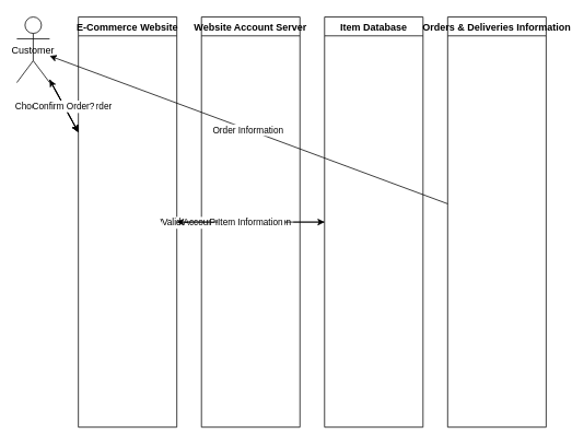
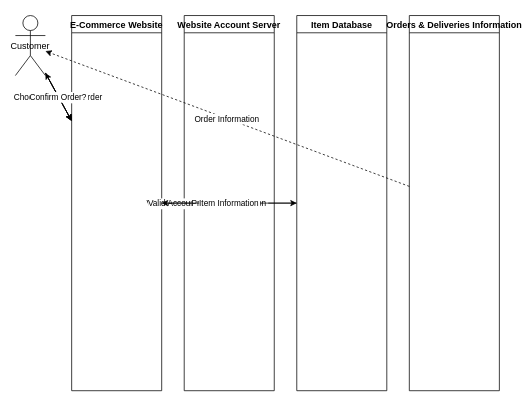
- <mxCell id="15" value="Order Information" edge="1" parent="1" source="6" target="2"><mxGeometry relative="1" as="geometry" /></mxCell>
+ <mxCell id="15" value="Order Information" edge="1" parent="1" source="6" target="2" style="dashed=1;"><mxGeometry relative="1" as="geometry" /></mxCell>
